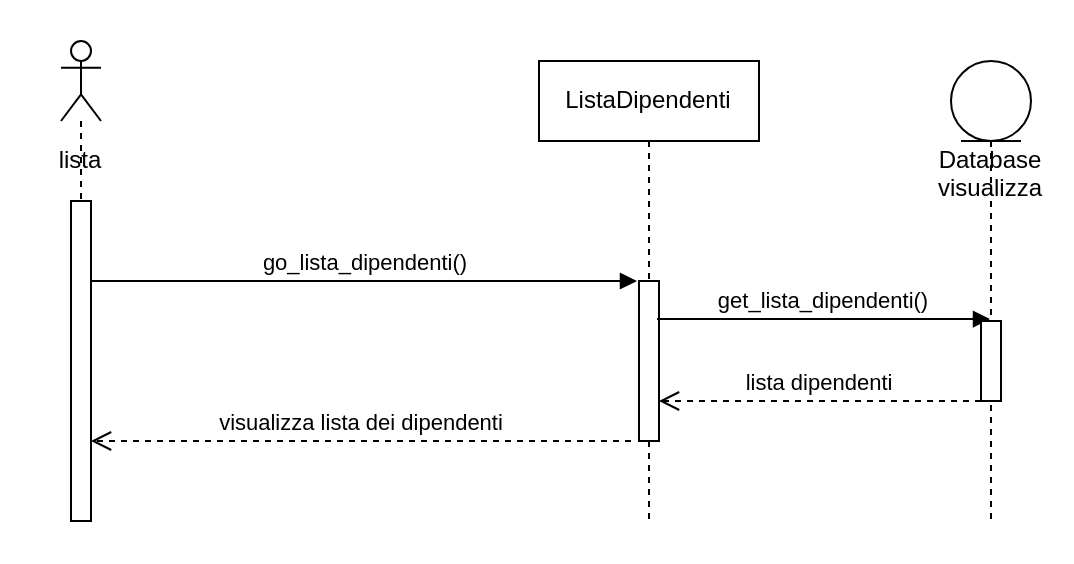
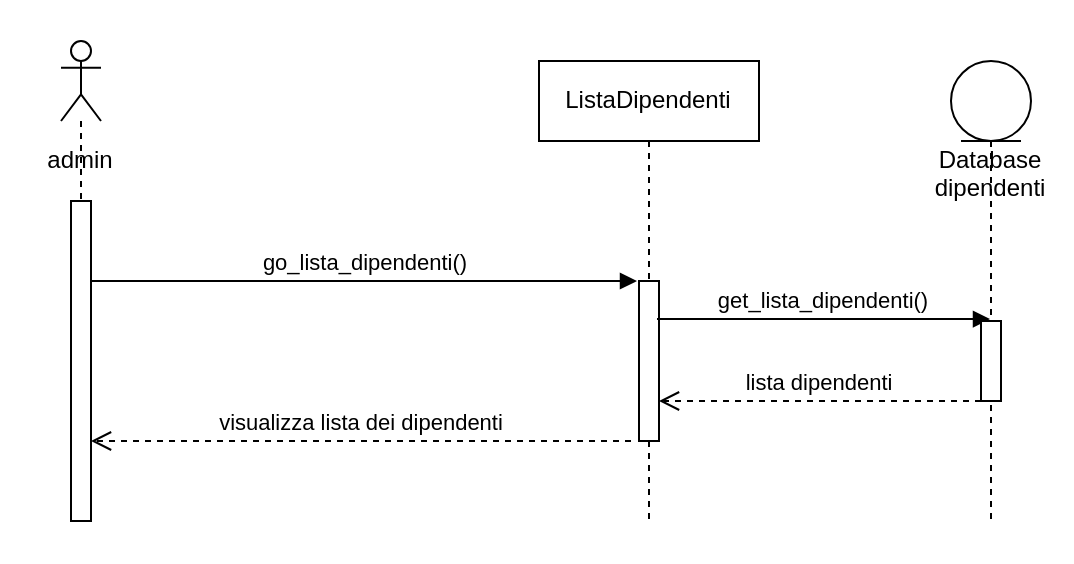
- <mxCell id="4" value="lista" style="text;html=1;strokeColor=none;fillColor=none;align=center;verticalAlign=middle;whiteSpace=wrap;rounded=0;" parent="1" vertex="1"><mxGeometry x="20" y="70" width="40" height="20" as="geometry" /></mxCell>
+ <mxCell id="4" value="admin" style="text;html=1;strokeColor=none;fillColor=none;align=center;verticalAlign=middle;whiteSpace=wrap;rounded=0;" parent="1" vertex="1"><mxGeometry x="20" y="70" width="40" height="20" as="geometry" /></mxCell>
- <mxCell id="9" value="Database visualizza" style="shape=umlLifeline;participant=umlEntity;perimeter=lifelinePerimeter;whiteSpace=wrap;html=1;container=1;collapsible=0;recursiveResize=0;verticalAlign=top;spacingTop=36;outlineConnect=0;" vertex="1" parent="1"><mxGeometry x="475" y="30" width="40" height="230" as="geometry" /></mxCell>
+ <mxCell id="9" value="Database dipendenti" style="shape=umlLifeline;participant=umlEntity;perimeter=lifelinePerimeter;whiteSpace=wrap;html=1;container=1;collapsible=0;recursiveResize=0;verticalAlign=top;spacingTop=36;outlineConnect=0;" vertex="1" parent="1"><mxGeometry x="475" y="30" width="40" height="230" as="geometry" /></mxCell>
